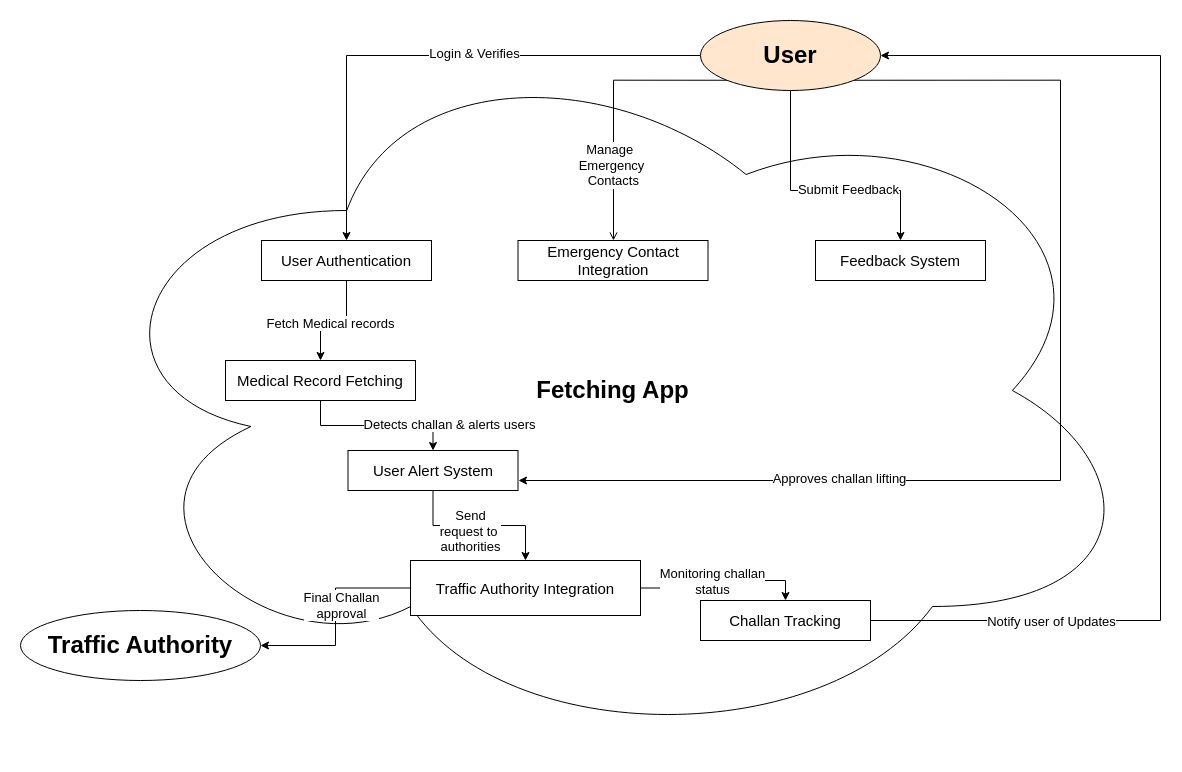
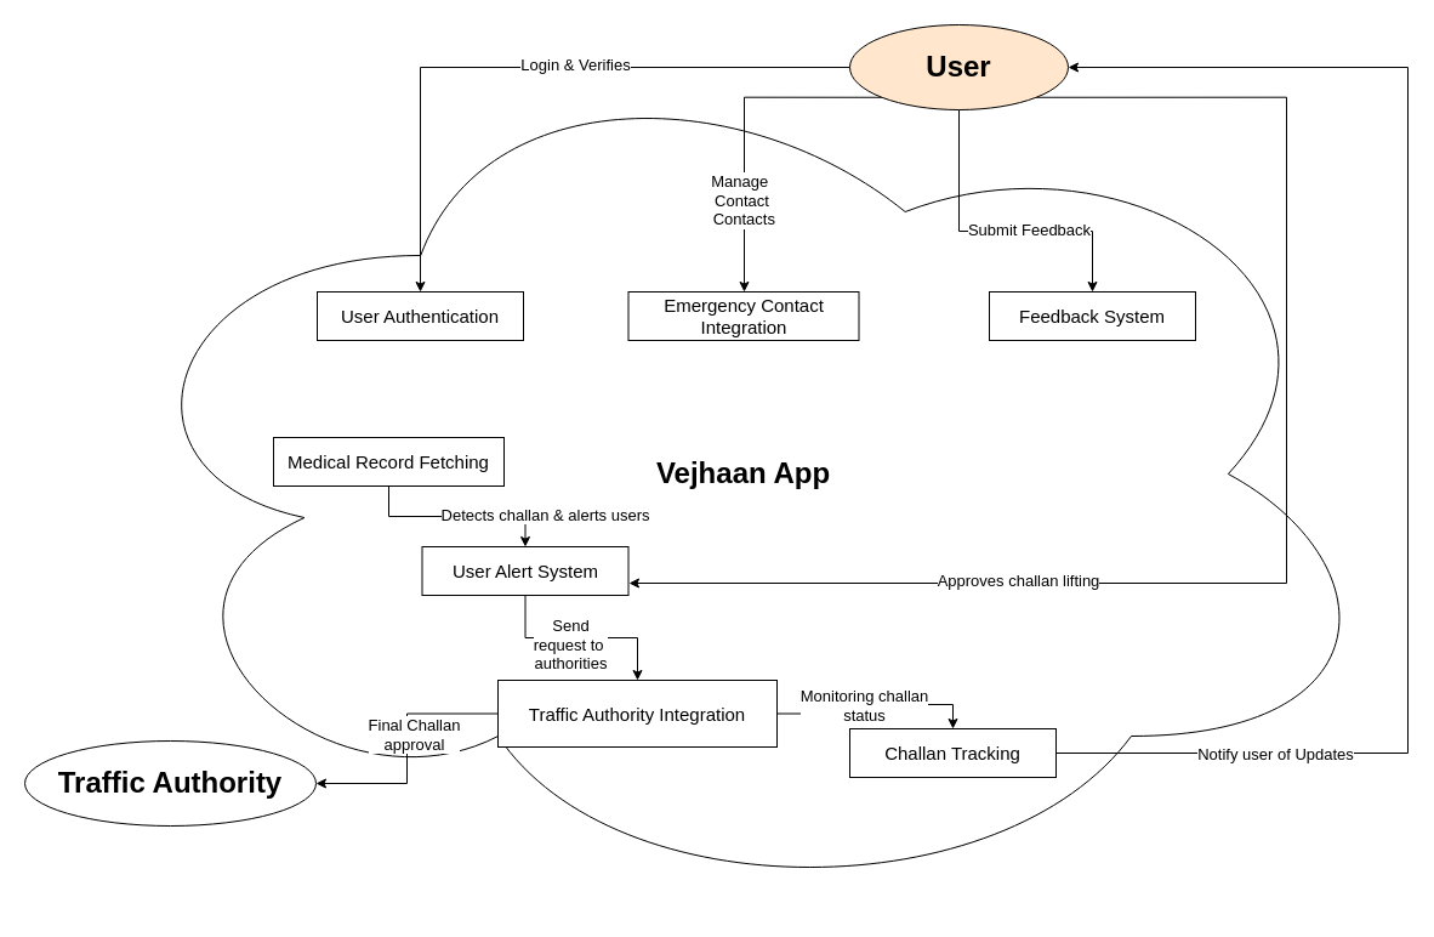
- <mxCell id="31" value="&lt;font style=&quot;font-size: 13px;&quot;&gt;Manage&amp;nbsp;&lt;/font&gt;&lt;div&gt;&lt;font style=&quot;font-size: 13px;&quot;&gt;Emergency&lt;/font&gt;&lt;div&gt;&lt;font style=&quot;font-size: 13px;&quot;&gt;&amp;nbsp;Contacts&lt;/font&gt;&lt;/div&gt;&lt;/div&gt;" style="edgeLabel;html=1;align=center;verticalAlign=middle;resizable=0;points=[];" vertex="1" connectable="0" parent="1"><mxGeometry x="621.36" y="55" as="geometry"><mxPoint x="-11" y="109" as="offset" /></mxGeometry></mxCell>
+ <mxCell id="31" value="&lt;font style=&quot;font-size: 13px;&quot;&gt;Manage&amp;nbsp;&lt;/font&gt;&lt;div&gt;&lt;font style=&quot;font-size: 13px;&quot;&gt;Contact&lt;/font&gt;&lt;div&gt;&lt;font style=&quot;font-size: 13px;&quot;&gt;&amp;nbsp;Contacts&lt;/font&gt;&lt;/div&gt;&lt;/div&gt;" style="edgeLabel;html=1;align=center;verticalAlign=middle;resizable=0;points=[];" vertex="1" connectable="0" parent="1"><mxGeometry x="621.36" y="55" as="geometry"><mxPoint x="-11" y="109" as="offset" /></mxGeometry></mxCell>
- <mxCell id="24" style="edgeStyle=orthogonalEdgeStyle;rounded=0;orthogonalLoop=1;jettySize=auto;html=1;exitX=0;exitY=1;exitDx=0;exitDy=0;endArrow=open;" edge="1" parent="1" source="29" target="6"><mxGeometry relative="1" as="geometry"><Array as="points"><mxPoint x="613" y="80" /></Array></mxGeometry></mxCell>
+ <mxCell id="24" style="edgeStyle=orthogonalEdgeStyle;rounded=0;orthogonalLoop=1;jettySize=auto;html=1;exitX=0;exitY=1;exitDx=0;exitDy=0;" edge="1" parent="1" source="29" target="6"><mxGeometry relative="1" as="geometry"><Array as="points"><mxPoint x="613" y="80" /></Array></mxGeometry></mxCell>
- <mxCell id="3" style="edgeStyle=orthogonalEdgeStyle;rounded=0;orthogonalLoop=1;jettySize=auto;html=1;exitX=0.5;exitY=1;exitDx=0;exitDy=0;" edge="1" parent="1" source="5" target="10"><mxGeometry relative="1" as="geometry" /></mxCell>
- <mxCell id="4" value="&lt;font style=&quot;font-size: 13px;&quot;&gt;Fetch Medical records&lt;/font&gt;" style="edgeLabel;html=1;align=center;verticalAlign=middle;resizable=0;points=[];" vertex="1" connectable="0" parent="3"><mxGeometry x="0.083" y="2" relative="1" as="geometry"><mxPoint as="offset" /></mxGeometry></mxCell>
- <mxCell id="2" value="&lt;h1&gt;Fetching App&lt;/h1&gt;" style="ellipse;shape=cloud;whiteSpace=wrap;html=1;strokeWidth=1;perimeterSpacing=1;" vertex="1" parent="1"><mxGeometry x="80" y="30" width="1065" height="720" as="geometry" /></mxCell>
+ <mxCell id="2" value="&lt;h1&gt;Vejhaan App&lt;/h1&gt;" style="ellipse;shape=cloud;whiteSpace=wrap;html=1;strokeWidth=1;perimeterSpacing=1;" vertex="1" parent="1"><mxGeometry x="80" y="30" width="1065" height="720" as="geometry" /></mxCell>
